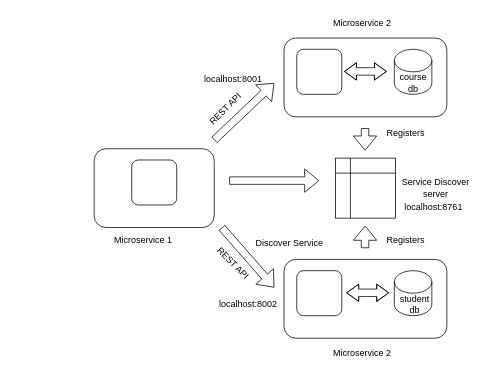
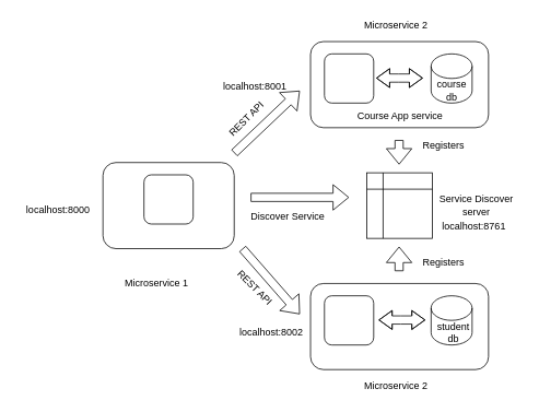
+ <mxCell id="14" value="Course App service" style="text;html=1;align=center;verticalAlign=middle;resizable=0;points=[];autosize=1;" parent="1" vertex="1"><mxGeometry x="426.5" y="131" width="120" height="20" as="geometry" /></mxCell>
+ <mxCell id="30" value="localhost:8000" style="text;html=1;align=center;verticalAlign=middle;resizable=0;points=[];autosize=1;" vertex="1" parent="1"><mxGeometry x="20" y="245" width="100" height="20" as="geometry" /></mxCell>
- <mxCell id="27" value="Microservice 1" style="text;html=1;align=center;verticalAlign=middle;resizable=0;points=[];autosize=1;" parent="1" vertex="1"><mxGeometry x="145" y="310" width="90" height="20" as="geometry" /></mxCell>
+ <mxCell id="27" value="Microservice 1" style="text;html=1;align=center;verticalAlign=middle;resizable=0;points=[];autosize=1;" parent="1" vertex="1"><mxGeometry x="145" y="335" width="90" height="20" as="geometry" /></mxCell>
- <mxCell id="22" value="Discover Service" style="text;html=1;align=center;verticalAlign=middle;resizable=0;points=[];autosize=1;" parent="1" vertex="1"><mxGeometry x="330" y="312.5" width="110" height="20" as="geometry" /></mxCell>
+ <mxCell id="22" value="Discover Service" style="text;html=1;align=center;verticalAlign=middle;resizable=0;points=[];autosize=1;" parent="1" vertex="1"><mxGeometry x="295" y="252.5" width="110" height="20" as="geometry" /></mxCell>
